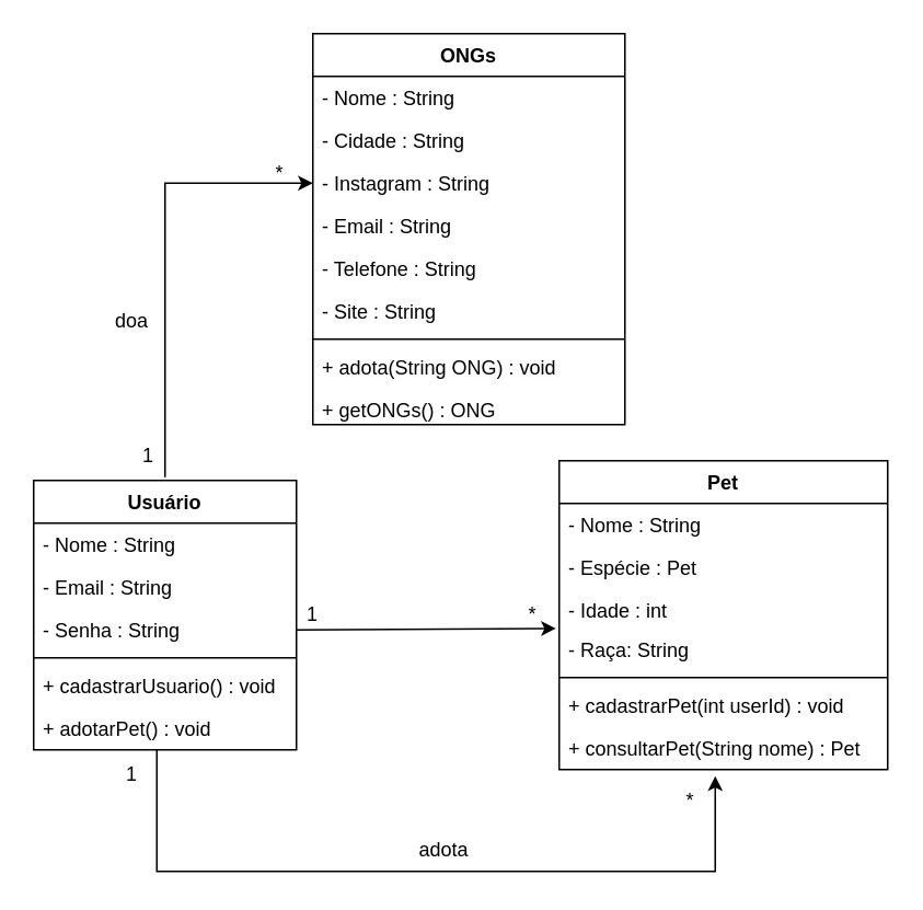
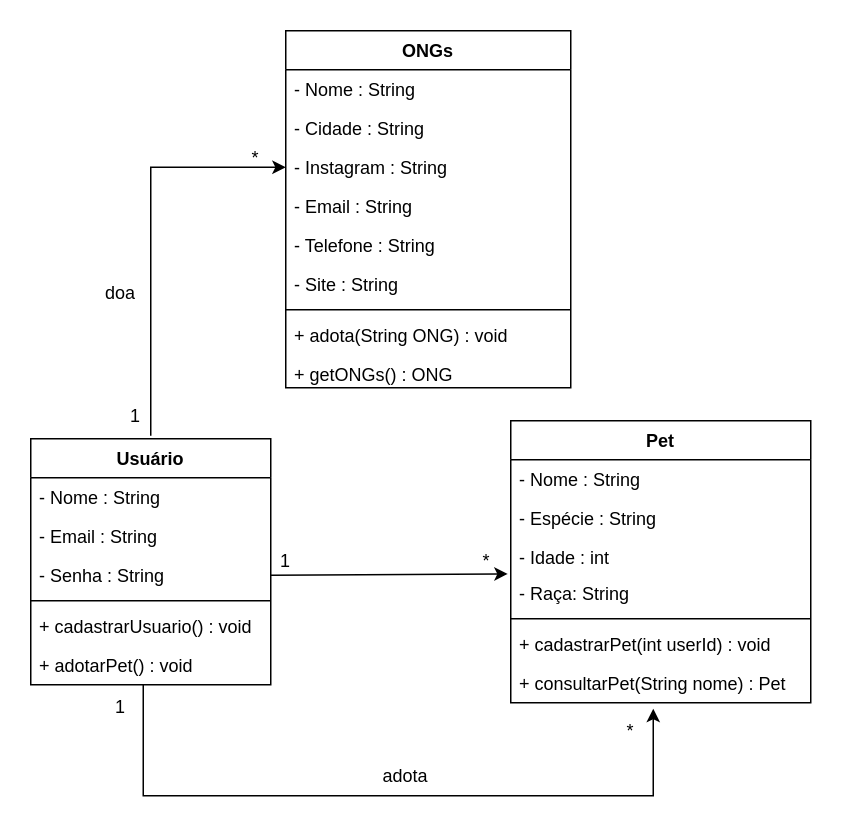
- <mxCell id="11" value="- Espécie : Pet" style="text;strokeColor=none;fillColor=none;align=left;verticalAlign=top;spacingLeft=4;spacingRight=4;overflow=hidden;rotatable=0;points=[[0,0.5],[1,0.5]];portConstraint=eastwest;whiteSpace=wrap;html=1;" parent="9" vertex="1"><mxGeometry y="52" width="200" height="26" as="geometry" /></mxCell>
+ <mxCell id="11" value="- Espécie : String" style="text;strokeColor=none;fillColor=none;align=left;verticalAlign=top;spacingLeft=4;spacingRight=4;overflow=hidden;rotatable=0;points=[[0,0.5],[1,0.5]];portConstraint=eastwest;whiteSpace=wrap;html=1;" parent="9" vertex="1"><mxGeometry y="52" width="200" height="26" as="geometry" /></mxCell>
